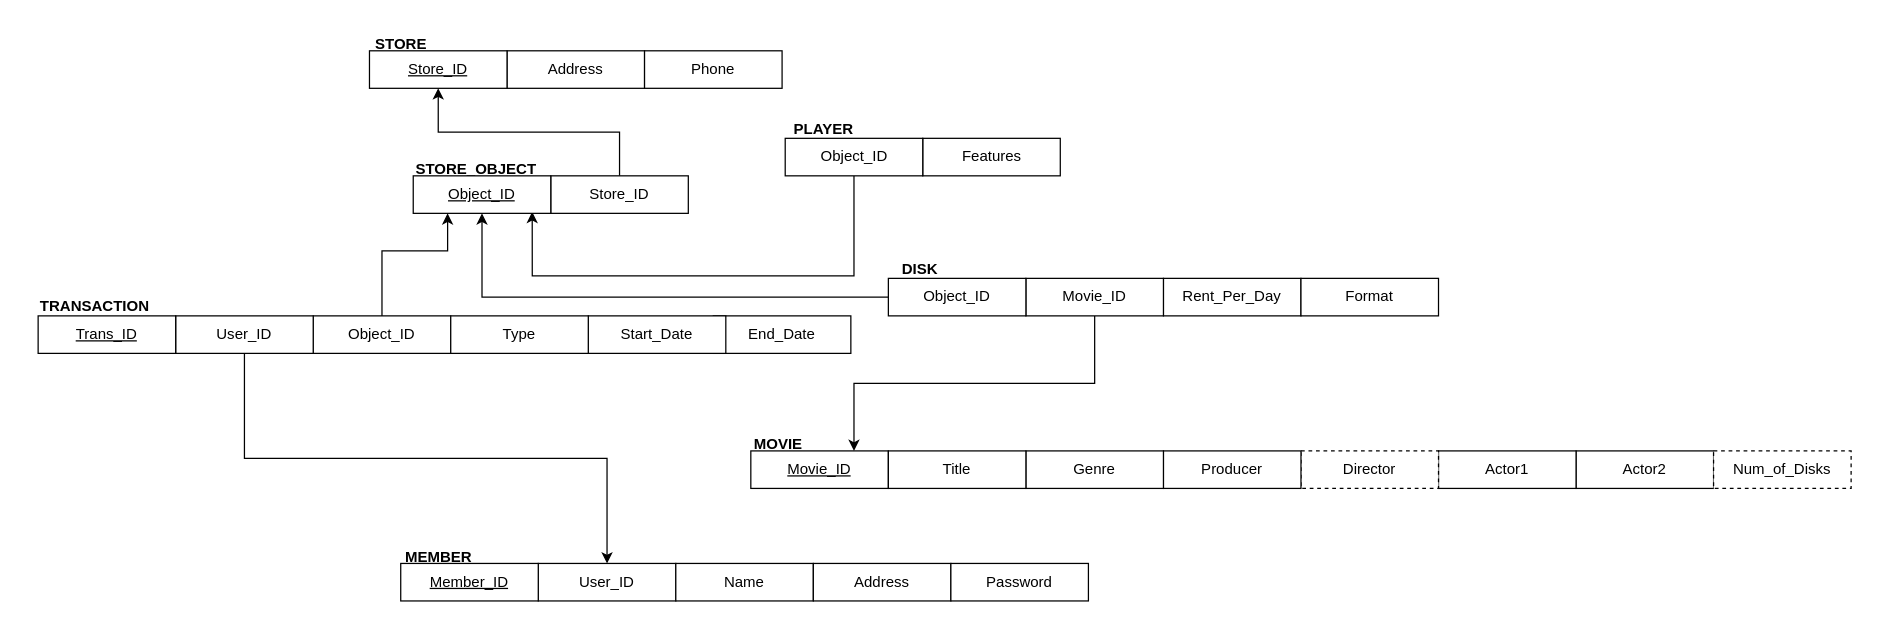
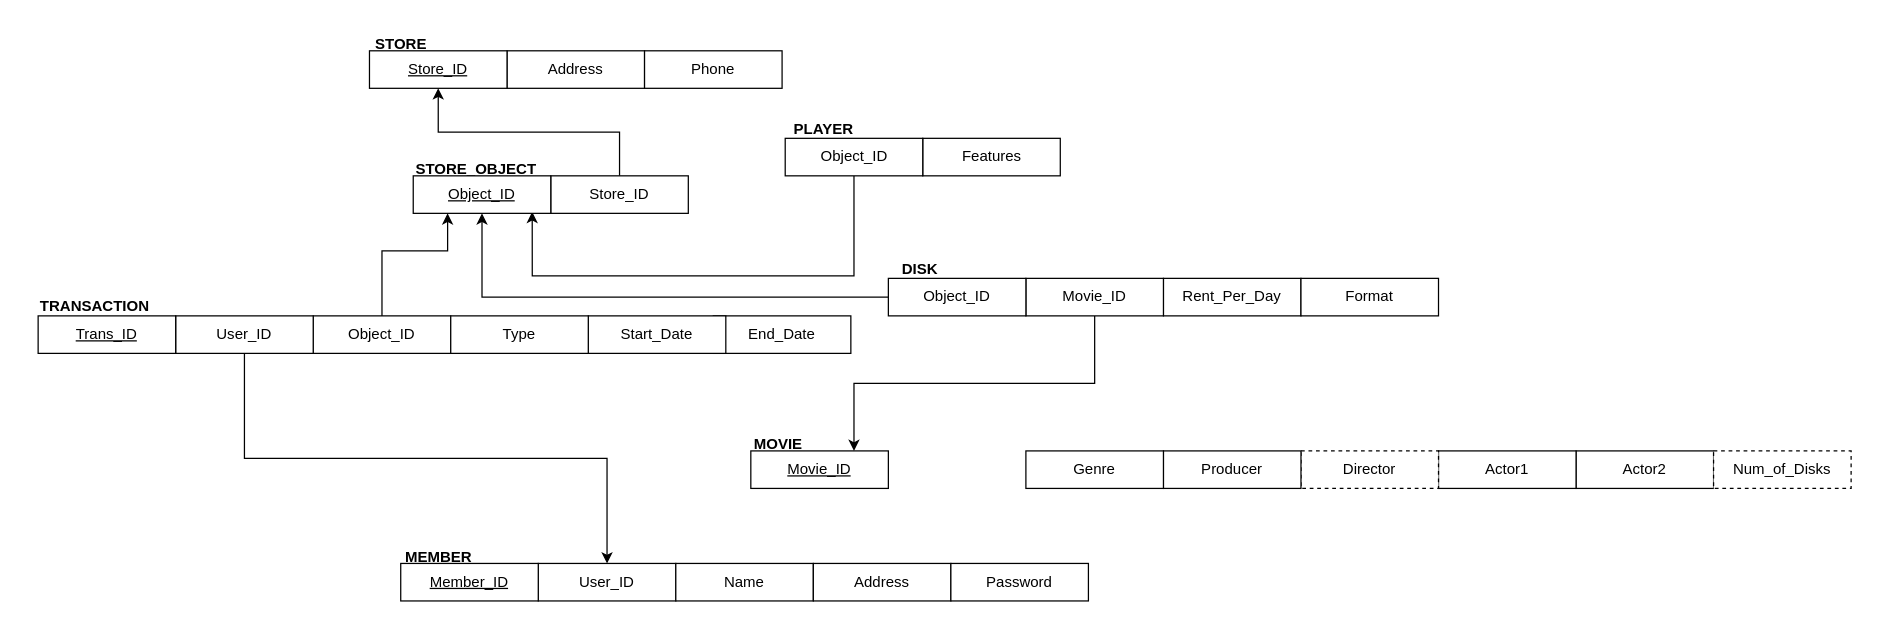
- <mxCell id="17" value="Title" style="rounded=0;whiteSpace=wrap;html=1;" parent="1" vertex="1"><mxGeometry x="710" y="360" width="110" height="30" as="geometry" /></mxCell>
